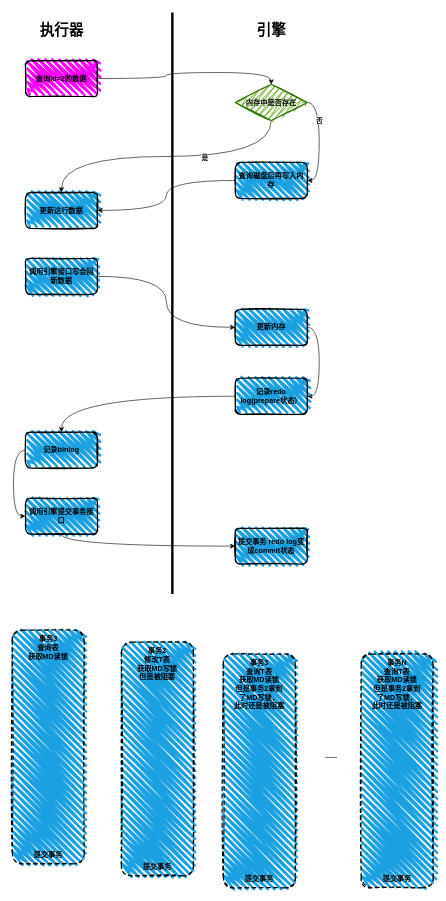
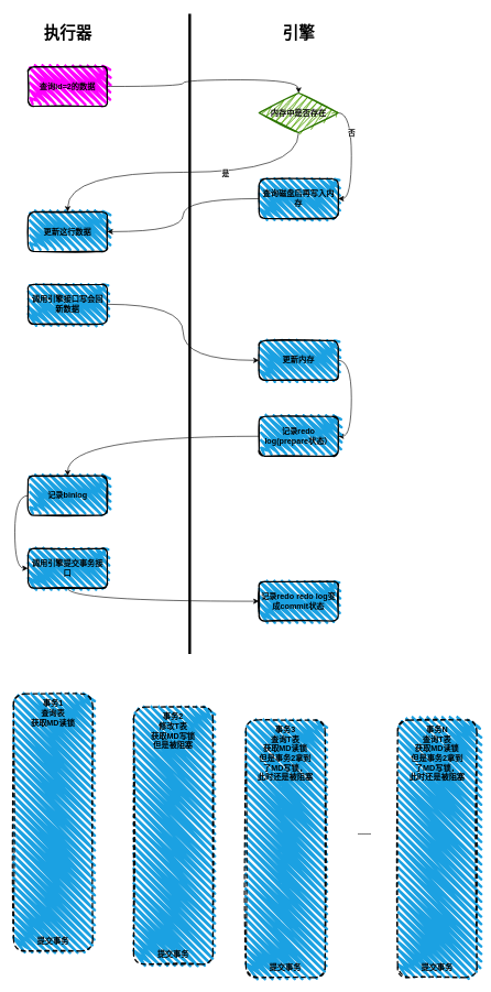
- <mxCell id="25" value="&lt;b&gt;提交事务 redo log变成commit状态&lt;/b&gt;" style="rounded=1;whiteSpace=wrap;html=1;strokeWidth=2;fillWeight=4;hachureGap=8;hachureAngle=45;fillColor=#1ba1e2;sketch=1;fillStyle=zigzag;shadow=0;glass=0;" parent="1" vertex="1"><mxGeometry x="392" y="880" width="120" height="60" as="geometry" /></mxCell>
+ <mxCell id="25" value="&lt;b&gt;记录redo redo log变成commit状态&lt;/b&gt;" style="rounded=1;whiteSpace=wrap;html=1;strokeWidth=2;fillWeight=4;hachureGap=8;hachureAngle=45;fillColor=#1ba1e2;sketch=1;fillStyle=zigzag;shadow=0;glass=0;" parent="1" vertex="1"><mxGeometry x="392" y="880" width="120" height="60" as="geometry" /></mxCell>
- <mxCell id="26" value="&lt;b&gt;事务3&lt;br&gt;查询表&lt;br&gt;获取MD读锁&lt;br&gt;&lt;br&gt;&lt;br&gt;&lt;br&gt;&lt;br&gt;&lt;br&gt;&lt;br&gt;&lt;br&gt;&lt;br&gt;&lt;br&gt;&lt;br&gt;&lt;br&gt;&lt;br&gt;&lt;br&gt;&lt;br&gt;&lt;br&gt;&lt;br&gt;&lt;br&gt;&lt;br&gt;&lt;br&gt;&lt;br&gt;&lt;br&gt;&lt;br&gt;提交事务&lt;br&gt;&lt;/b&gt;" style="rounded=1;whiteSpace=wrap;html=1;strokeWidth=2;fillWeight=4;hachureGap=8;hachureAngle=45;fillColor=#1ba1e2;sketch=1;fillStyle=zigzag;shadow=0;glass=0;dashed=1;" vertex="1" parent="1"><mxGeometry x="20" y="1050" width="120" height="390" as="geometry" /></mxCell>
+ <mxCell id="26" value="&lt;b&gt;事务1&lt;br&gt;查询表&lt;br&gt;获取MD读锁&lt;br&gt;&lt;br&gt;&lt;br&gt;&lt;br&gt;&lt;br&gt;&lt;br&gt;&lt;br&gt;&lt;br&gt;&lt;br&gt;&lt;br&gt;&lt;br&gt;&lt;br&gt;&lt;br&gt;&lt;br&gt;&lt;br&gt;&lt;br&gt;&lt;br&gt;&lt;br&gt;&lt;br&gt;&lt;br&gt;&lt;br&gt;&lt;br&gt;&lt;br&gt;提交事务&lt;br&gt;&lt;/b&gt;" style="rounded=1;whiteSpace=wrap;html=1;strokeWidth=2;fillWeight=4;hachureGap=8;hachureAngle=45;fillColor=#1ba1e2;sketch=1;fillStyle=zigzag;shadow=0;glass=0;dashed=1;" vertex="1" parent="1"><mxGeometry x="20" y="1050" width="120" height="390" as="geometry" /></mxCell>
